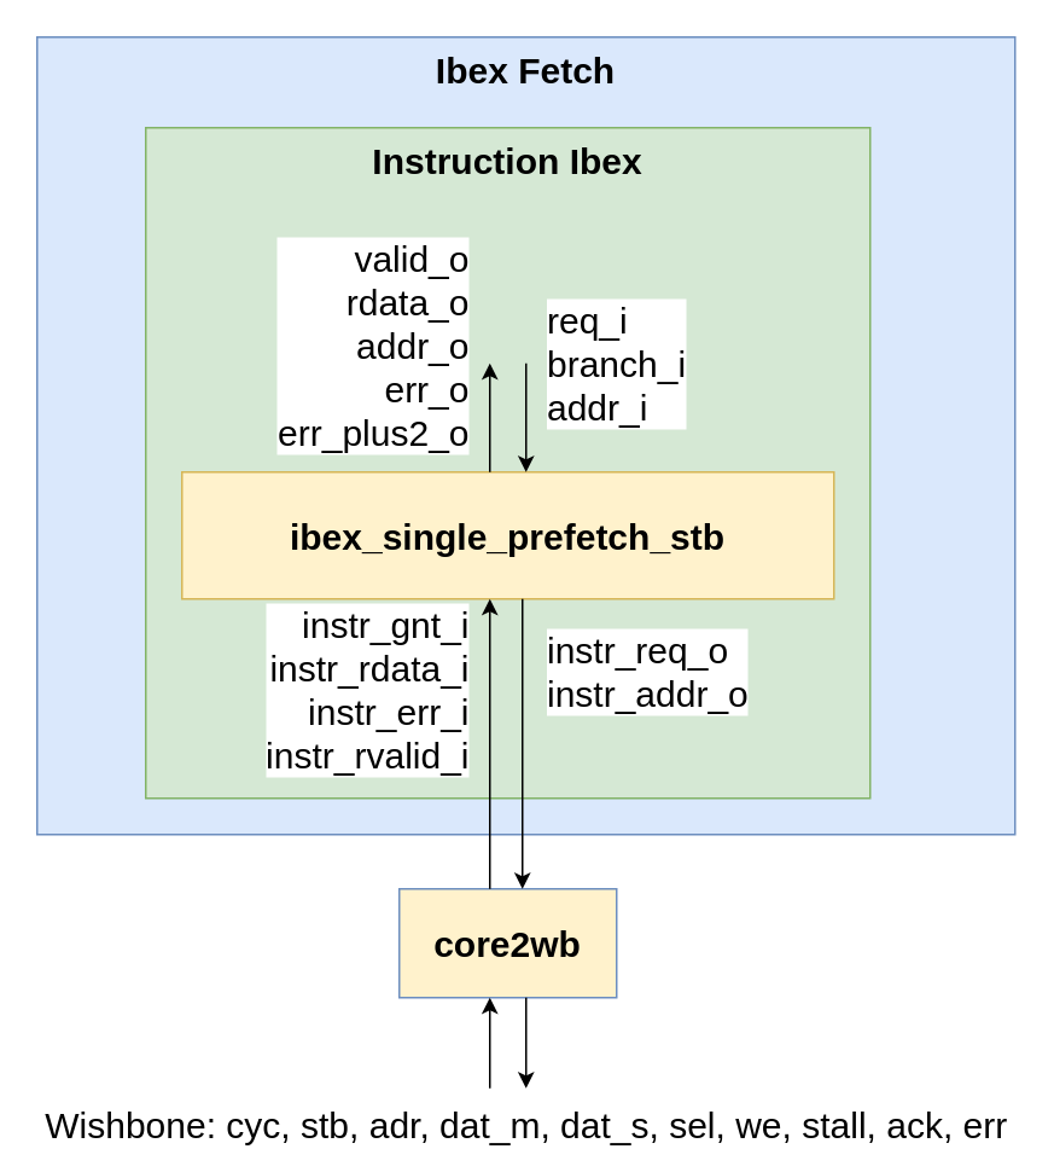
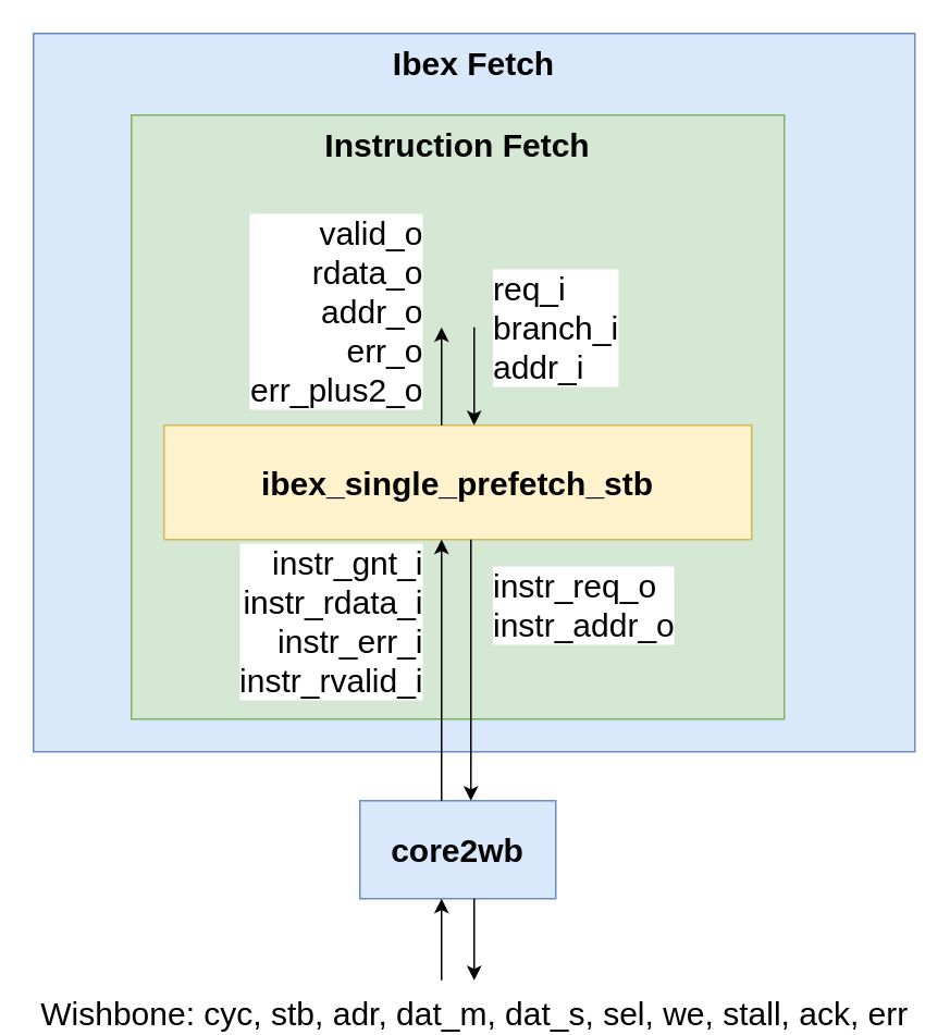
- <mxCell id="3" value="Instruction Ibex" style="rounded=0;whiteSpace=wrap;html=1;verticalAlign=top;fontSize=20;fontStyle=1;fillColor=#d5e8d4;strokeColor=#82b366;" vertex="1" parent="1"><mxGeometry x="80" y="70" width="400" height="370" as="geometry" /></mxCell>
+ <mxCell id="3" value="Instruction Fetch" style="rounded=0;whiteSpace=wrap;html=1;verticalAlign=top;fontSize=20;fontStyle=1;fillColor=#d5e8d4;strokeColor=#82b366;" vertex="1" parent="1"><mxGeometry x="80" y="70" width="400" height="370" as="geometry" /></mxCell>
- <mxCell id="5" value="core2wb" style="rounded=0;whiteSpace=wrap;html=1;fontSize=20;fontStyle=1;fillColor=#fff2cc;strokeColor=#6c8ebf;" vertex="1" parent="1"><mxGeometry x="220" y="490" width="120" height="60" as="geometry" /></mxCell>
+ <mxCell id="5" value="core2wb" style="rounded=0;whiteSpace=wrap;html=1;fontSize=20;fontStyle=1;fillColor=#dae8fc;strokeColor=#6c8ebf;" vertex="1" parent="1"><mxGeometry x="220" y="490" width="120" height="60" as="geometry" /></mxCell>
